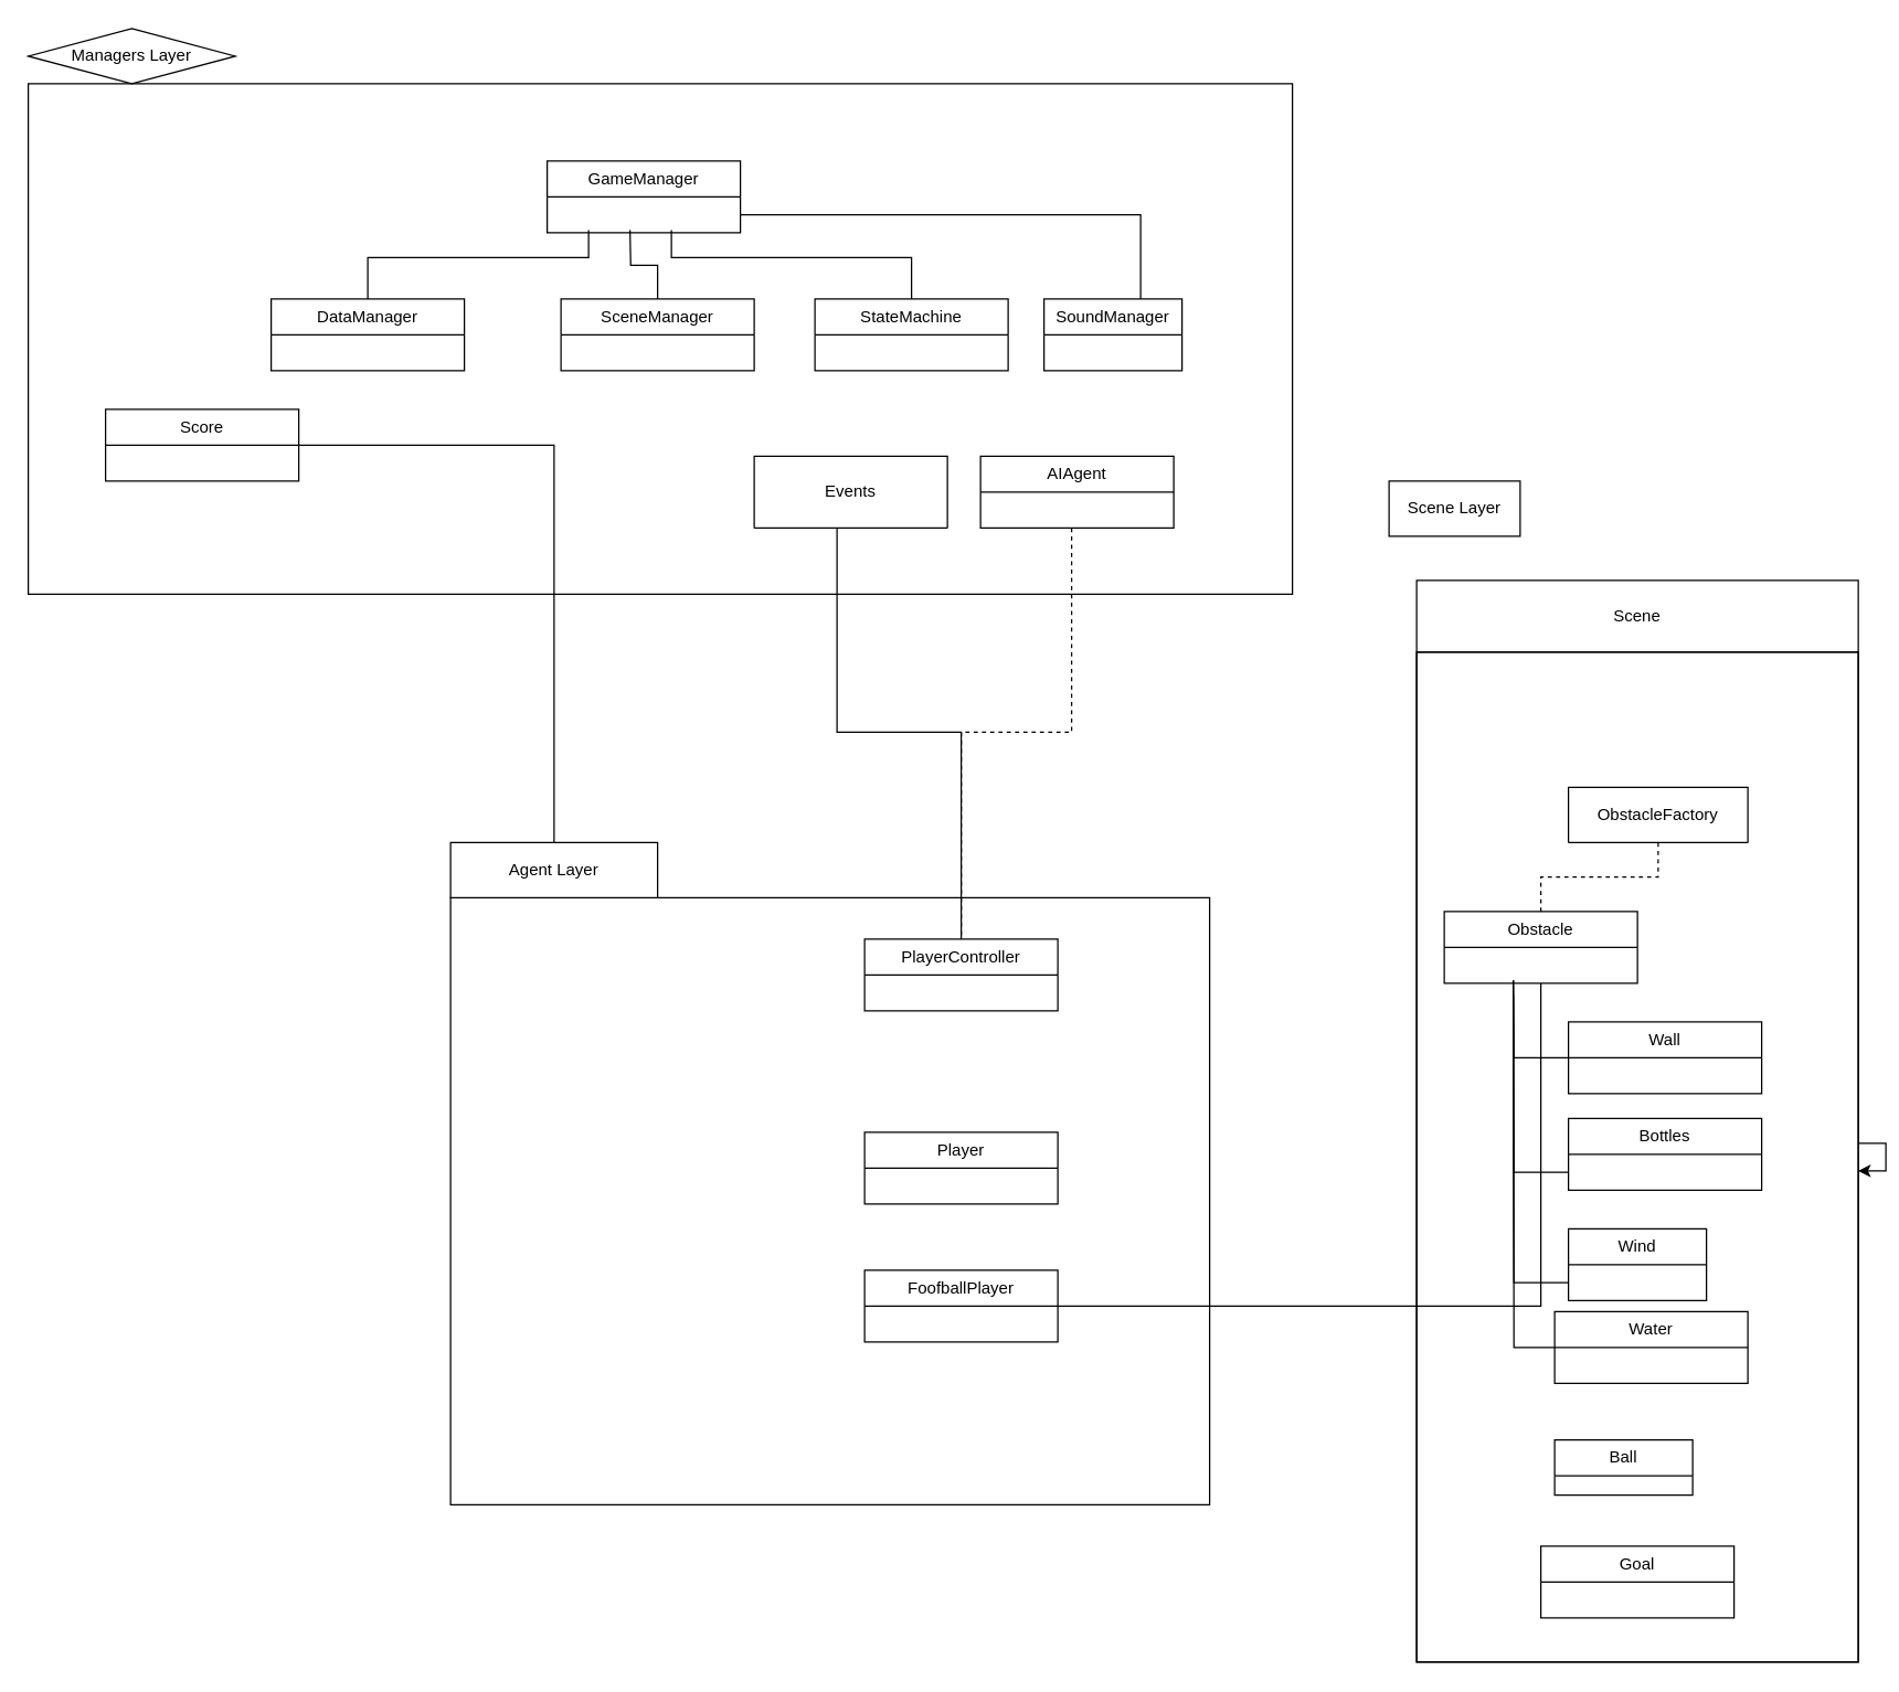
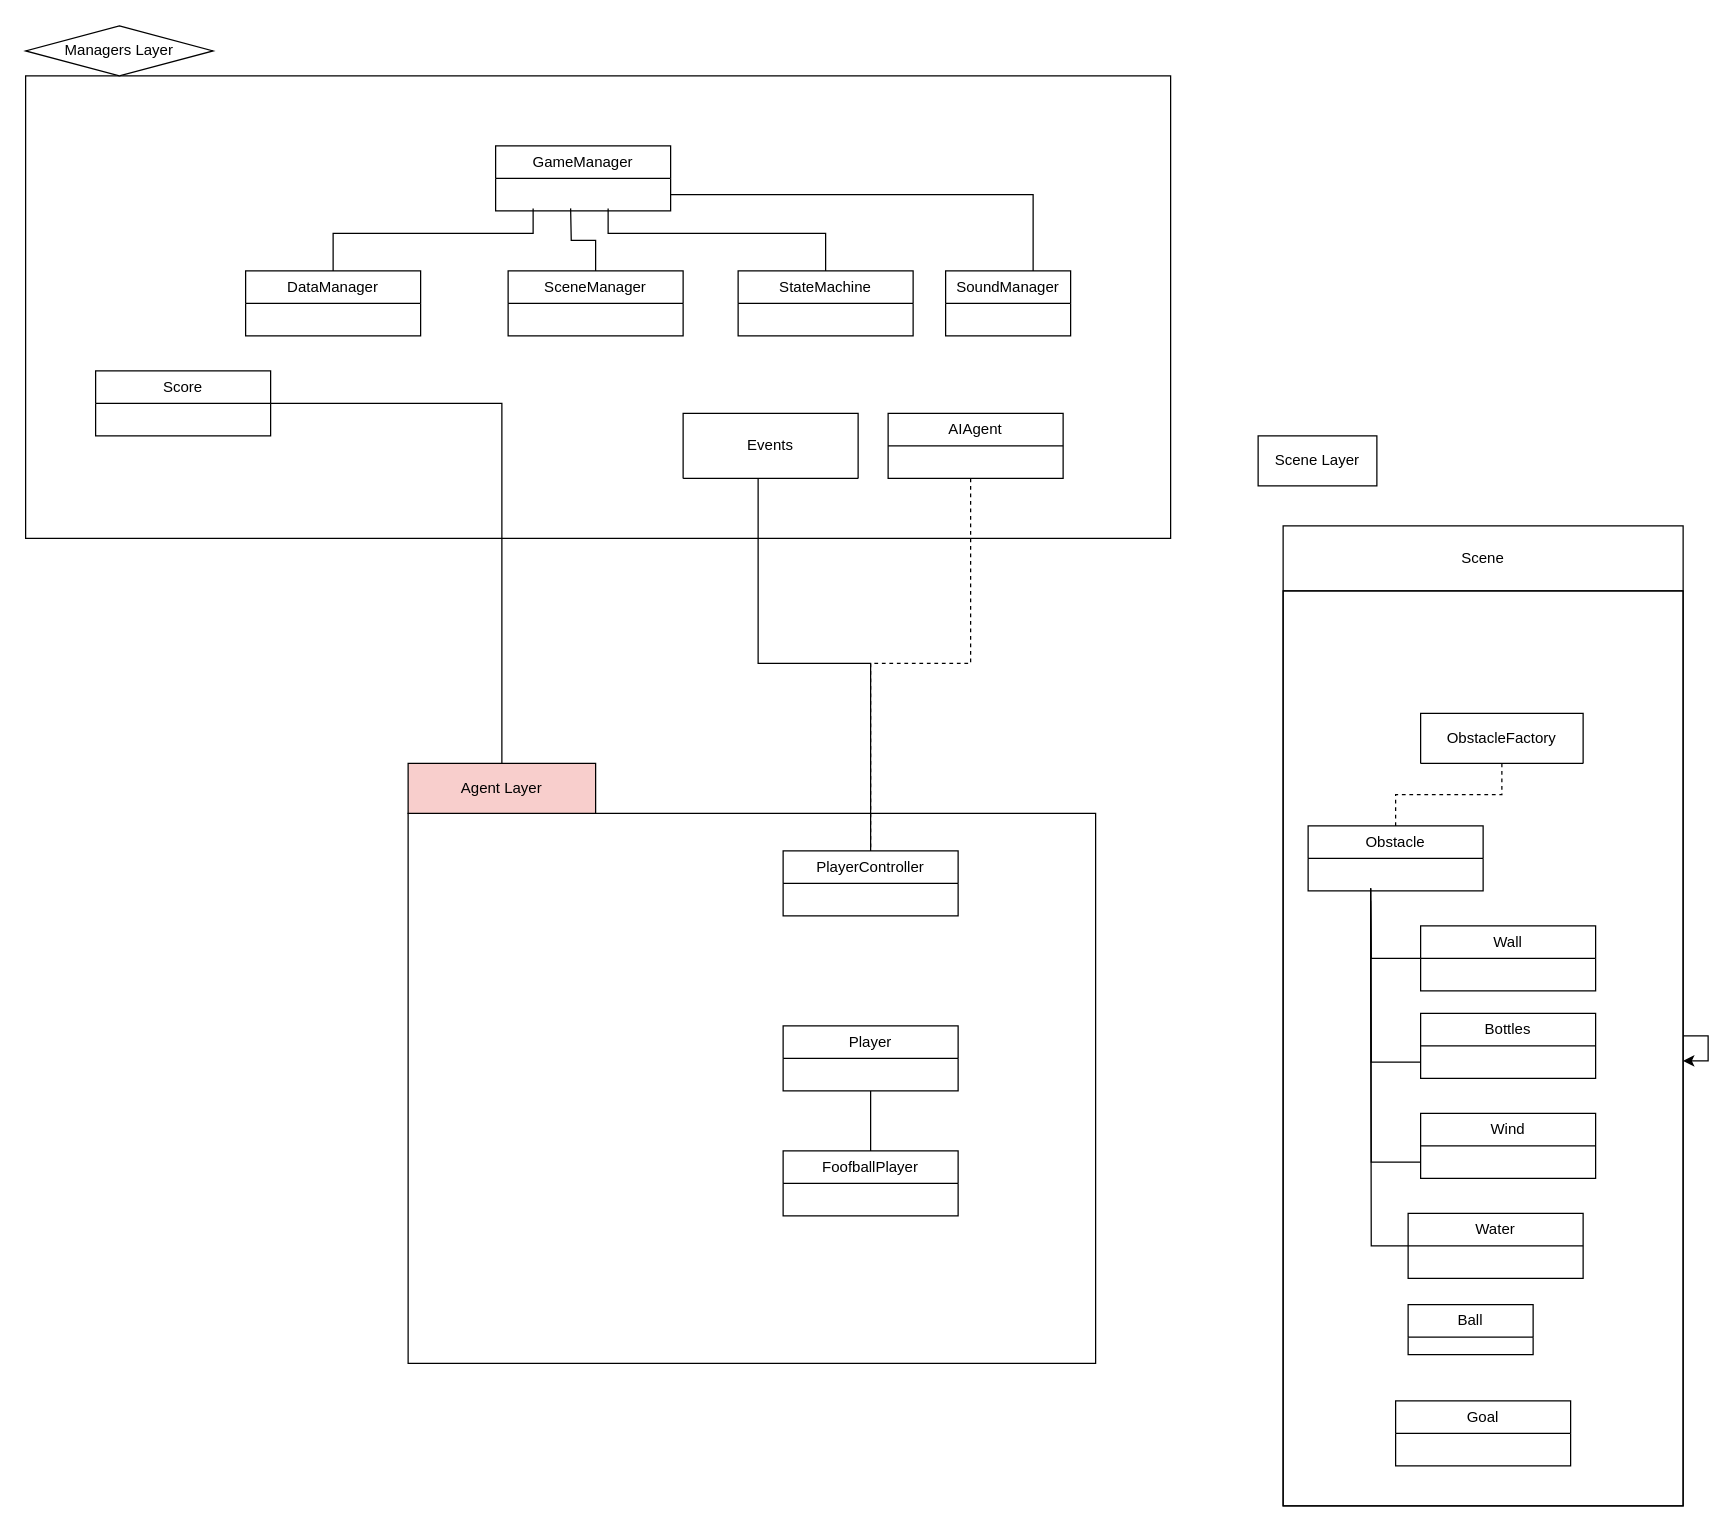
- <mxCell id="27" value="Agent Layer" style="html=1;whiteSpace=wrap;" parent="1" vertex="1"><mxGeometry x="326" y="610" width="150" height="40" as="geometry" /></mxCell>
+ <mxCell id="27" value="Agent Layer" style="html=1;whiteSpace=wrap;fillColor=#f8cecc;" parent="1" vertex="1"><mxGeometry x="326" y="610" width="150" height="40" as="geometry" /></mxCell>
- <mxCell id="16" value="Wind" style="swimlane;fontStyle=0;childLayout=stackLayout;horizontal=1;startSize=26;fillColor=none;horizontalStack=0;resizeParent=1;resizeParentMax=0;resizeLast=0;collapsible=1;marginBottom=0;whiteSpace=wrap;html=1;" parent="1" vertex="1"><mxGeometry x="1136" y="890" width="100" height="52" as="geometry" /></mxCell>
+ <mxCell id="16" value="Wind" style="swimlane;fontStyle=0;childLayout=stackLayout;horizontal=1;startSize=26;fillColor=none;horizontalStack=0;resizeParent=1;resizeParentMax=0;resizeLast=0;collapsible=1;marginBottom=0;whiteSpace=wrap;html=1;" parent="1" vertex="1"><mxGeometry x="1136" y="890" width="140" height="52" as="geometry" /></mxCell>
- <mxCell id="4" style="edgeStyle=orthogonalEdgeStyle;rounded=0;orthogonalLoop=1;jettySize=auto;html=1;endArrow=none;endFill=0;" parent="1" source="5" target="12" edge="1"><mxGeometry relative="1" as="geometry" /></mxCell>
+ <mxCell id="4" style="edgeStyle=orthogonalEdgeStyle;rounded=0;orthogonalLoop=1;jettySize=auto;html=1;entryX=0.5;entryY=1;entryDx=0;entryDy=0;endArrow=none;endFill=0;" parent="1" source="5" target="21" edge="1"><mxGeometry relative="1" as="geometry" /></mxCell>
- <mxCell id="18" value="Water" style="swimlane;fontStyle=0;childLayout=stackLayout;horizontal=1;startSize=26;fillColor=none;horizontalStack=0;resizeParent=1;resizeParentMax=0;resizeLast=0;collapsible=1;marginBottom=0;whiteSpace=wrap;html=1;" parent="1" vertex="1"><mxGeometry x="1126" y="950" width="140" height="52" as="geometry" /></mxCell>
+ <mxCell id="18" value="Water" style="swimlane;fontStyle=0;childLayout=stackLayout;horizontal=1;startSize=26;fillColor=none;horizontalStack=0;resizeParent=1;resizeParentMax=0;resizeLast=0;collapsible=1;marginBottom=0;whiteSpace=wrap;html=1;" parent="1" vertex="1"><mxGeometry x="1126" y="970" width="140" height="52" as="geometry" /></mxCell>
